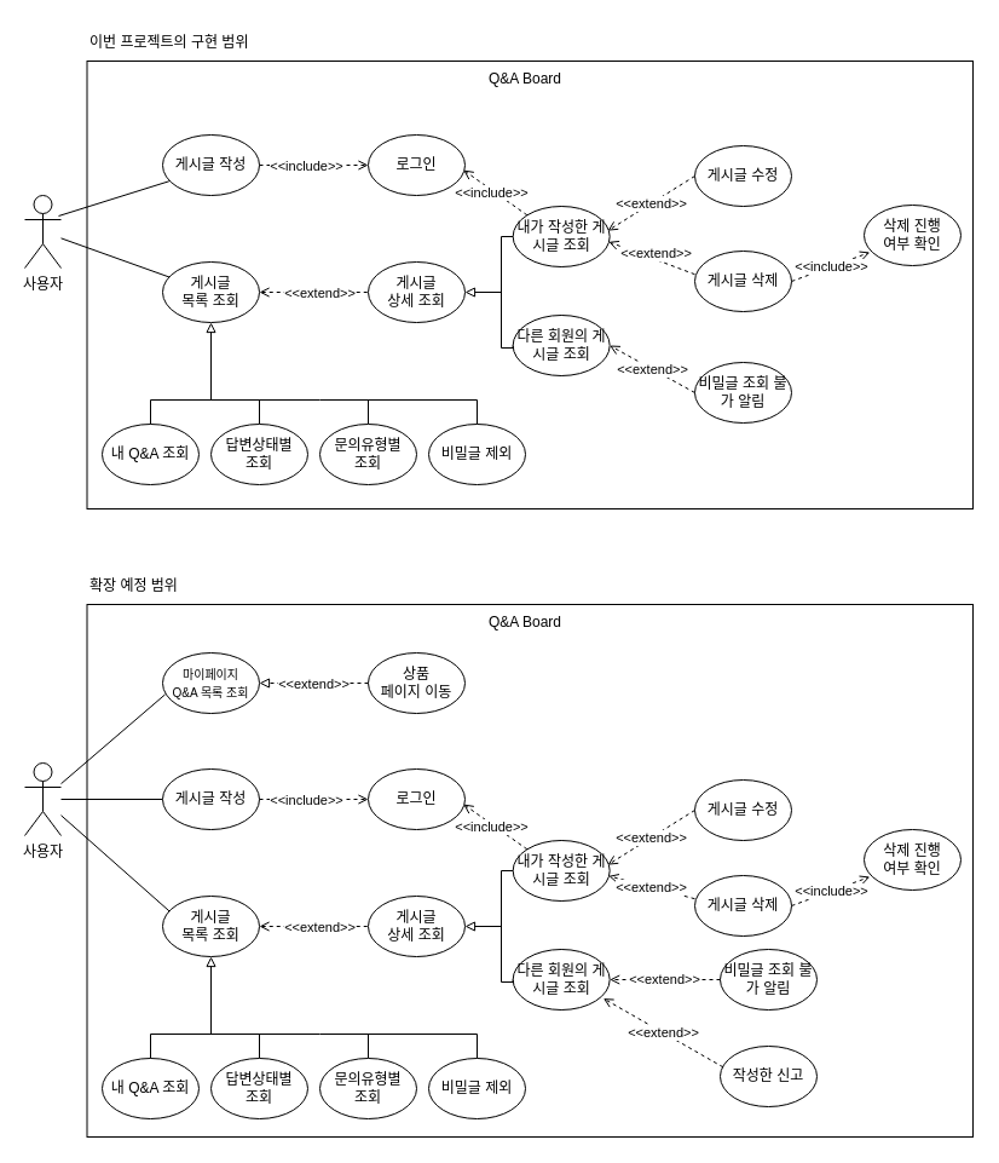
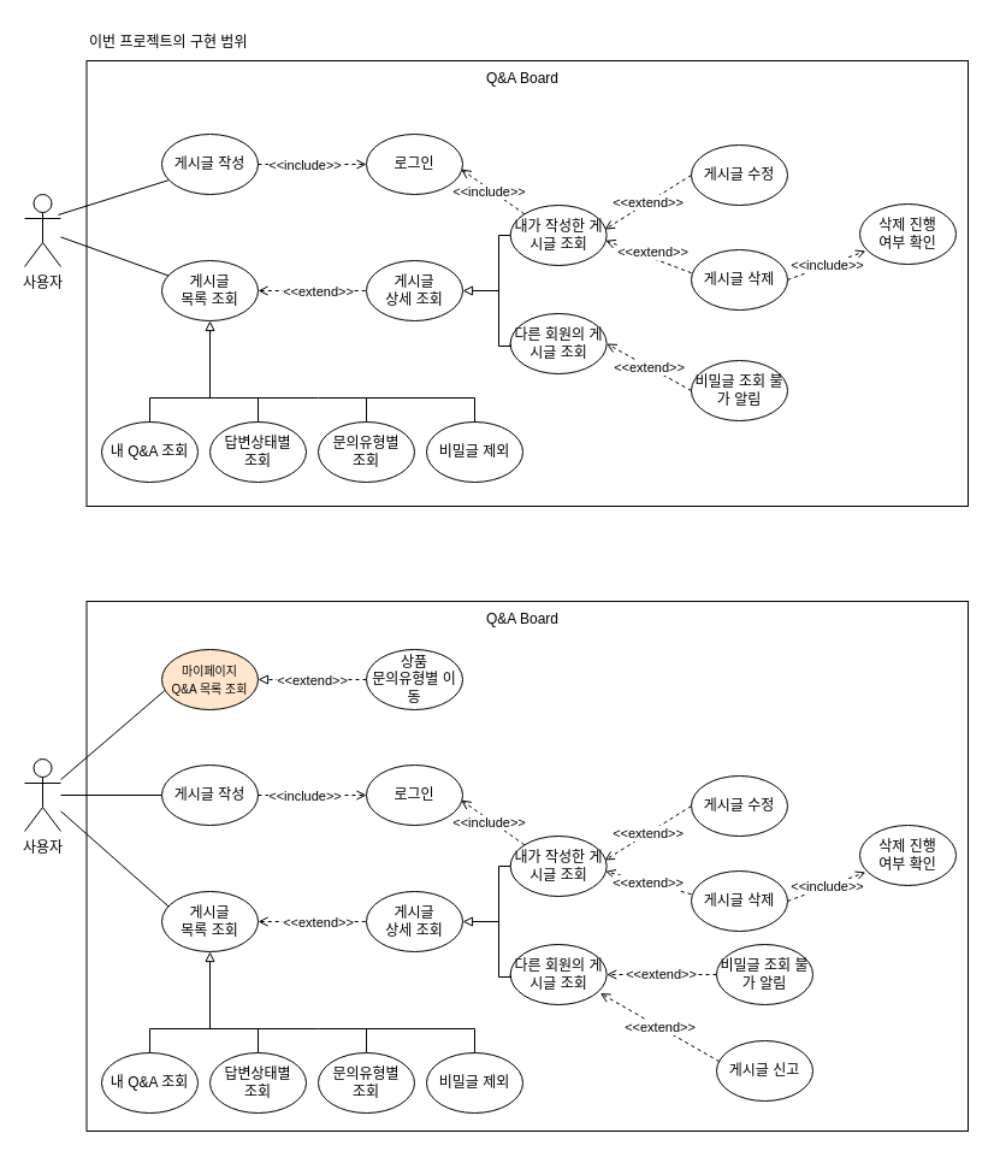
- <mxCell id="27" value="확장 예정 범위" style="text;html=1;align=left;verticalAlign=middle;resizable=0;points=[];autosize=1;strokeColor=none;fillColor=none;" vertex="1" parent="1"><mxGeometry x="71.5" y="469" width="100" height="30" as="geometry" /></mxCell>
- <mxCell id="28" value="&lt;font style=&quot;font-size: 10px;&quot;&gt;마이페이지 &lt;br&gt;Q&amp;amp;A 목록 조회&lt;/font&gt;" style="ellipse;whiteSpace=wrap;html=1;" vertex="1" parent="1"><mxGeometry x="133.995" y="539" width="80" height="50" as="geometry" /></mxCell>
+ <mxCell id="28" value="&lt;font style=&quot;font-size: 10px;&quot;&gt;마이페이지 &lt;br&gt;Q&amp;amp;A 목록 조회&lt;/font&gt;" style="ellipse;whiteSpace=wrap;html=1;fillColor=#ffe6cc;" vertex="1" parent="1"><mxGeometry x="133.995" y="539" width="80" height="50" as="geometry" /></mxCell>
- <mxCell id="61" value="&lt;font style=&quot;font-size: 12px;&quot;&gt;상품 &lt;br&gt;페이지 이동&lt;/font&gt;" style="ellipse;whiteSpace=wrap;html=1;" vertex="1" parent="1"><mxGeometry x="303.995" y="539" width="80" height="50" as="geometry" /></mxCell>
+ <mxCell id="61" value="&lt;font style=&quot;font-size: 12px;&quot;&gt;상품 &lt;br&gt;문의유형별 이동&lt;/font&gt;" style="ellipse;whiteSpace=wrap;html=1;" vertex="1" parent="1"><mxGeometry x="303.995" y="539" width="80" height="50" as="geometry" /></mxCell>
- <mxCell id="64" value="작성한 신고" style="ellipse;whiteSpace=wrap;html=1;" vertex="1" parent="1"><mxGeometry x="595.004" y="864" width="80" height="50" as="geometry" /></mxCell>
+ <mxCell id="64" value="게시글 신고" style="ellipse;whiteSpace=wrap;html=1;" vertex="1" parent="1"><mxGeometry x="595.004" y="864" width="80" height="50" as="geometry" /></mxCell>
